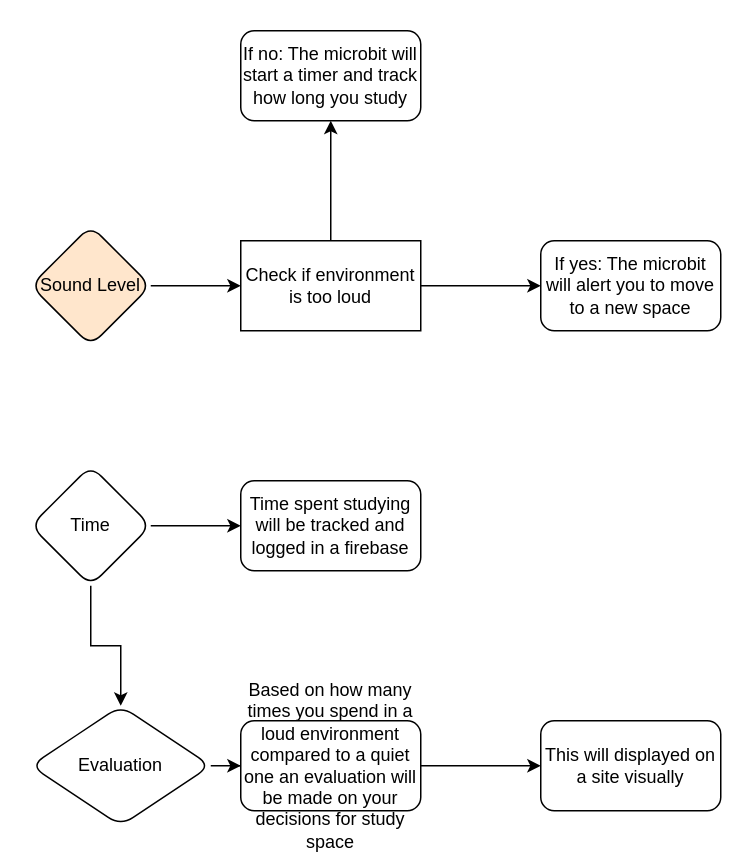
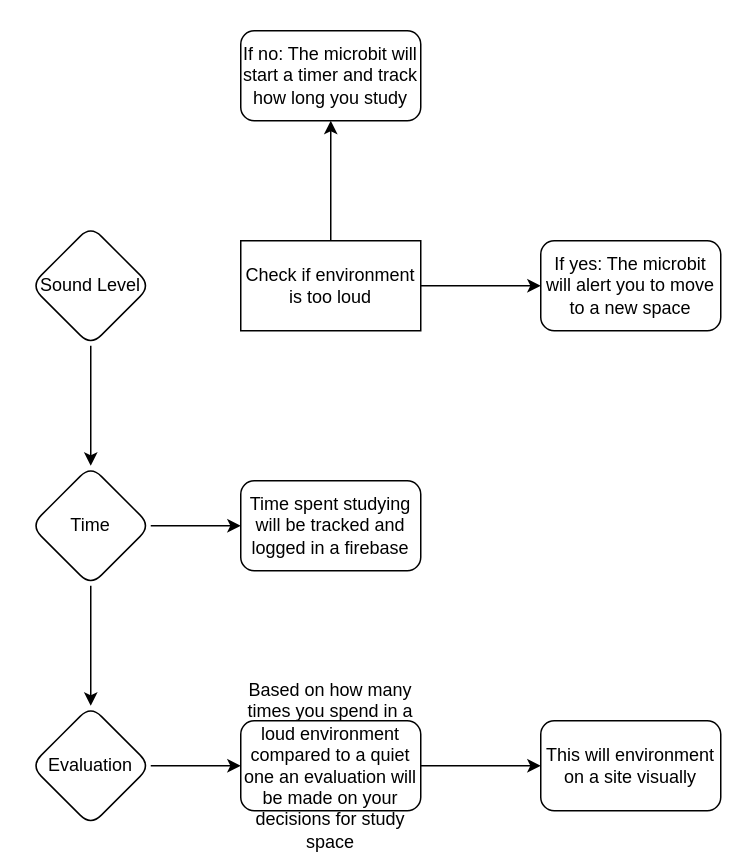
- <mxCell id="4" value="Sound Level" style="rhombus;whiteSpace=wrap;html=1;rounded=1;fillColor=#ffe6cc;" vertex="1" parent="1"><mxGeometry x="20" y="150" width="80" height="80" as="geometry" /></mxCell>
+ <mxCell id="4" value="Sound Level" style="rhombus;whiteSpace=wrap;html=1;rounded=1;" vertex="1" parent="1"><mxGeometry x="20" y="150" width="80" height="80" as="geometry" /></mxCell>
- <mxCell id="2" value="" style="edgeStyle=orthogonalEdgeStyle;rounded=0;orthogonalLoop=1;jettySize=auto;html=1;" edge="1" parent="1" source="4" target="7"><mxGeometry relative="1" as="geometry" /></mxCell>
+ <mxCell id="3" value="" style="edgeStyle=orthogonalEdgeStyle;rounded=0;orthogonalLoop=1;jettySize=auto;html=1;" edge="1" parent="1" source="4" target="12"><mxGeometry relative="1" as="geometry" /></mxCell>
- <mxCell id="15" value="Evaluation" style="rhombus;whiteSpace=wrap;html=1;rounded=1;" vertex="1" parent="1"><mxGeometry x="20" y="470" width="120" height="80" as="geometry" /></mxCell>
+ <mxCell id="15" value="Evaluation" style="rhombus;whiteSpace=wrap;html=1;rounded=1;" vertex="1" parent="1"><mxGeometry x="20" y="470" width="80" height="80" as="geometry" /></mxCell>
- <mxCell id="18" value="This will displayed on a site visually" style="whiteSpace=wrap;html=1;rounded=1;" vertex="1" parent="1"><mxGeometry x="360" y="480" width="120" height="60" as="geometry" /></mxCell>
+ <mxCell id="18" value="This will environment on a site visually" style="whiteSpace=wrap;html=1;rounded=1;" vertex="1" parent="1"><mxGeometry x="360" y="480" width="120" height="60" as="geometry" /></mxCell>
